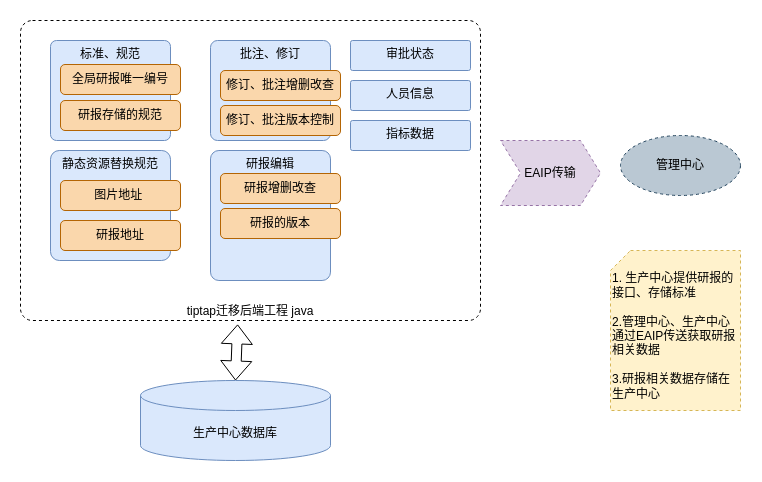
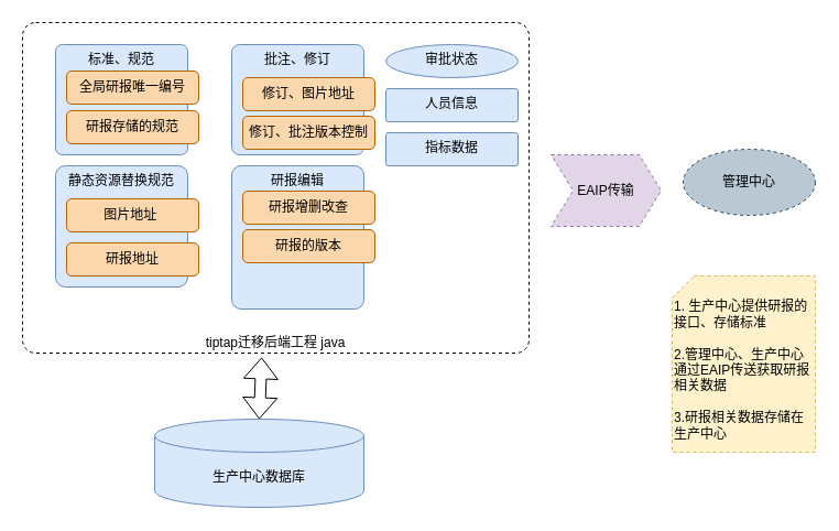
- <mxCell id="10" value="审批状态" style="rounded=1;whiteSpace=wrap;html=1;fillColor=#dae8fc;strokeColor=#6c8ebf;verticalAlign=top;arcSize=7;" vertex="1" parent="1"><mxGeometry x="350" y="40" width="120" height="30" as="geometry" /></mxCell>
+ <mxCell id="10" value="审批状态" style="ellipse;whiteSpace=wrap;html=1;fillColor=#dae8fc;strokeColor=#6c8ebf;verticalAlign=top;arcSize=7;" vertex="1" parent="1"><mxGeometry x="350" y="40" width="120" height="30" as="geometry" /></mxCell>
- <mxCell id="12" value="修订、批注增删改查" style="rounded=1;whiteSpace=wrap;html=1;fillColor=#fad7ac;strokeColor=#b46504;" vertex="1" parent="1"><mxGeometry x="220" y="70" width="120" height="30" as="geometry" /></mxCell>
+ <mxCell id="12" value="修订、图片地址" style="rounded=1;whiteSpace=wrap;html=1;fillColor=#fad7ac;strokeColor=#b46504;" vertex="1" parent="1"><mxGeometry x="220" y="70" width="120" height="30" as="geometry" /></mxCell>
